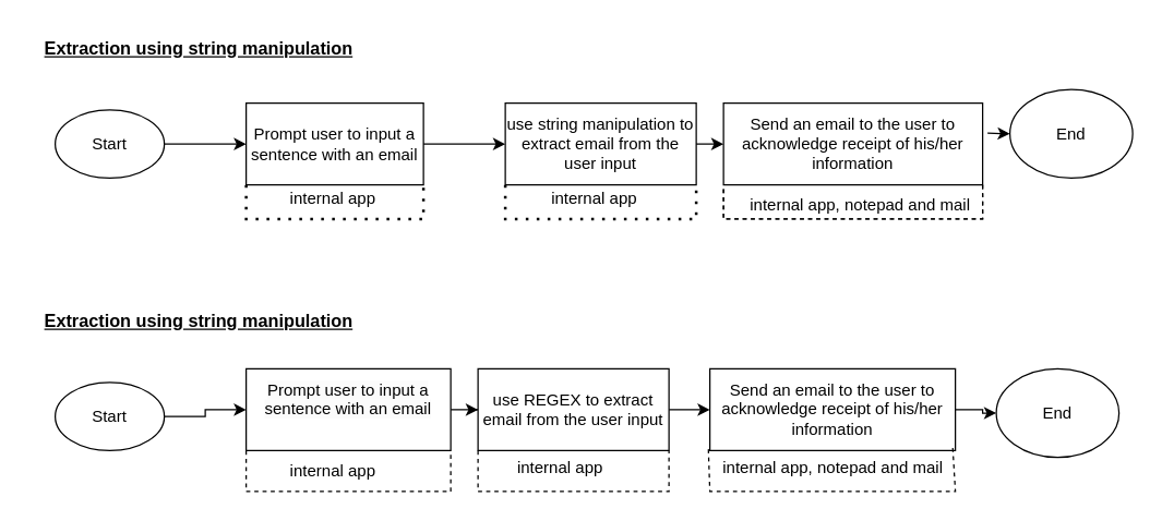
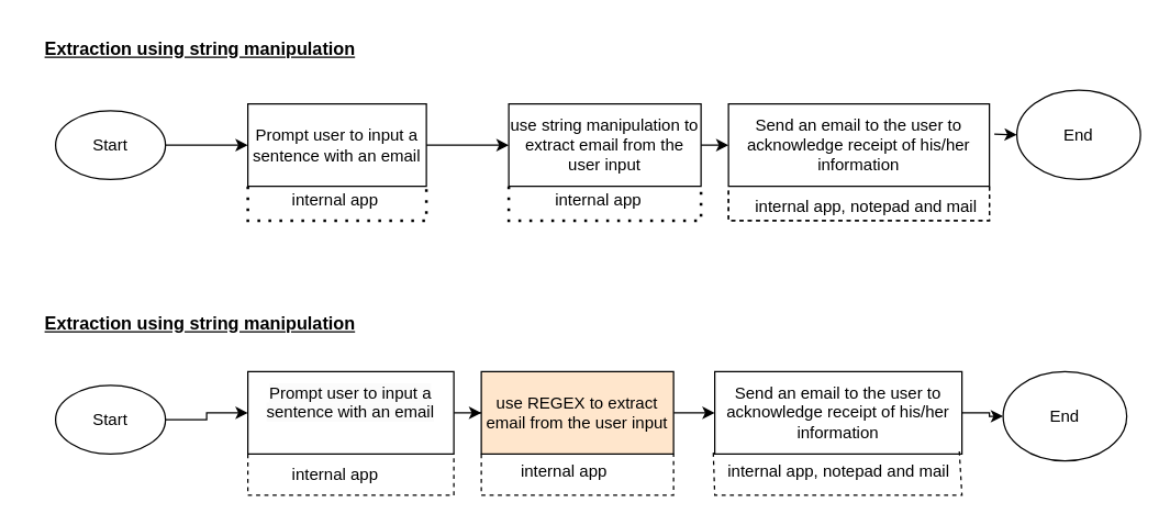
- <mxCell id="15" value="use REGEX to extract email from the user input" style="rounded=0;whiteSpace=wrap;html=1;" vertex="1" parent="1"><mxGeometry x="350" y="270" width="140" height="60" as="geometry" /></mxCell>
+ <mxCell id="15" value="use REGEX to extract email from the user input" style="rounded=0;whiteSpace=wrap;html=1;fillColor=#ffe6cc;" vertex="1" parent="1"><mxGeometry x="350" y="270" width="140" height="60" as="geometry" /></mxCell>
